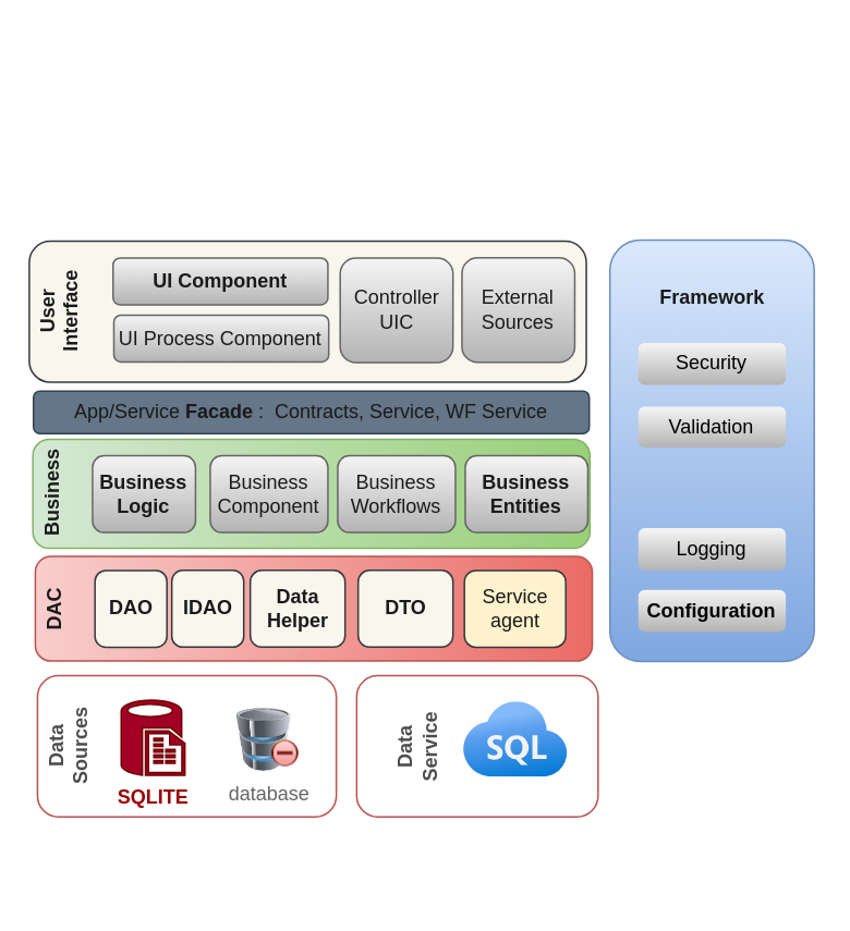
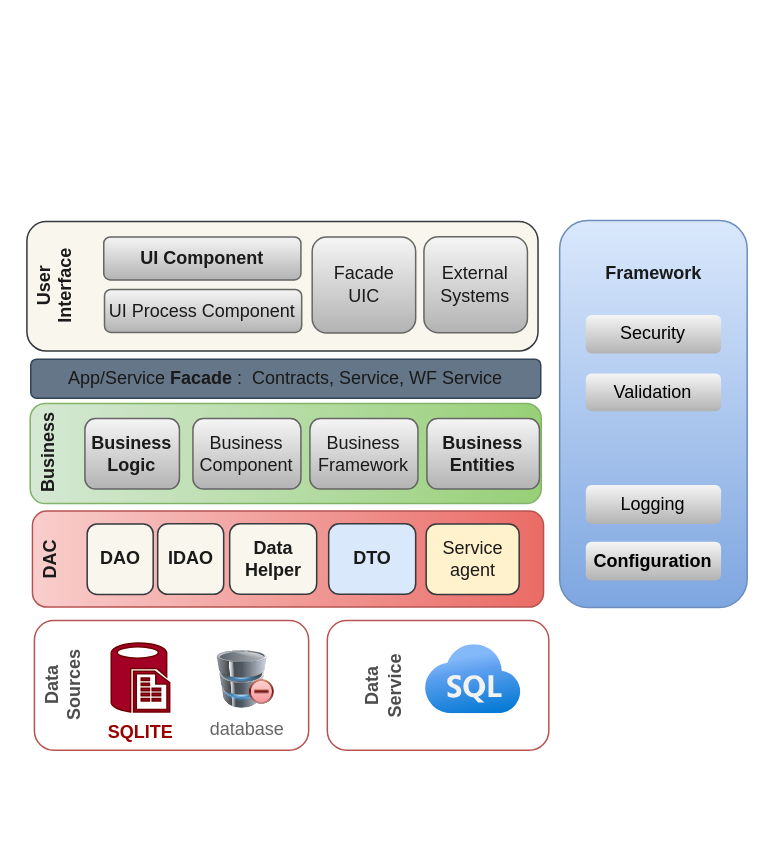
- <mxCell id="22" value="&lt;span style=&quot;color: rgb(26, 26, 26);&quot;&gt;Controller&lt;br&gt;UIC&lt;br&gt;&lt;/span&gt;" style="rounded=1;whiteSpace=wrap;html=1;fillColor=#f5f5f5;strokeColor=#666666;gradientColor=#b3b3b3;" vertex="1" parent="1"><mxGeometry x="207.62" y="157.49" width="69" height="64" as="geometry" /></mxCell>
+ <mxCell id="22" value="&lt;span style=&quot;color: rgb(26, 26, 26);&quot;&gt;Facade&lt;br&gt;UIC&lt;br&gt;&lt;/span&gt;" style="rounded=1;whiteSpace=wrap;html=1;fillColor=#f5f5f5;strokeColor=#666666;gradientColor=#b3b3b3;" vertex="1" parent="1"><mxGeometry x="207.62" y="157.49" width="69" height="64" as="geometry" /></mxCell>
- <mxCell id="23" value="&lt;span style=&quot;color: rgb(26, 26, 26);&quot;&gt;External&lt;br&gt;Sources&lt;br&gt;&lt;/span&gt;" style="rounded=1;whiteSpace=wrap;html=1;fillColor=#f5f5f5;strokeColor=#666666;gradientColor=#b3b3b3;" vertex="1" parent="1"><mxGeometry x="282.12" y="157.37" width="69" height="64" as="geometry" /></mxCell>
+ <mxCell id="23" value="&lt;span style=&quot;color: rgb(26, 26, 26);&quot;&gt;External&lt;br&gt;Systems&lt;br&gt;&lt;/span&gt;" style="rounded=1;whiteSpace=wrap;html=1;fillColor=#f5f5f5;strokeColor=#666666;gradientColor=#b3b3b3;" vertex="1" parent="1"><mxGeometry x="282.12" y="157.37" width="69" height="64" as="geometry" /></mxCell>
- <mxCell id="15" value="&lt;font color=&quot;#1a1a1a&quot;&gt;Business Workflows&lt;/font&gt;" style="rounded=1;whiteSpace=wrap;html=1;fillColor=#f5f5f5;strokeColor=#666666;gradientColor=#b3b3b3;" vertex="1" parent="1"><mxGeometry x="206.12" y="278.57" width="72" height="47" as="geometry" /></mxCell>
+ <mxCell id="15" value="&lt;font color=&quot;#1a1a1a&quot;&gt;Business Framework&lt;/font&gt;" style="rounded=1;whiteSpace=wrap;html=1;fillColor=#f5f5f5;strokeColor=#666666;gradientColor=#b3b3b3;" vertex="1" parent="1"><mxGeometry x="206.12" y="278.57" width="72" height="47" as="geometry" /></mxCell>
- <mxCell id="27" value="&lt;font color=&quot;#1a1a1a&quot;&gt;&lt;b&gt;DTO&lt;/b&gt;&lt;br&gt;&lt;/font&gt;" style="rounded=1;whiteSpace=wrap;html=1;fillColor=#f9f7ed;strokeColor=#36393d;" vertex="1" parent="1"><mxGeometry x="218.62" y="348.7" width="58" height="47" as="geometry" /></mxCell>
+ <mxCell id="27" value="&lt;font color=&quot;#1a1a1a&quot;&gt;&lt;b&gt;DTO&lt;/b&gt;&lt;br&gt;&lt;/font&gt;" style="rounded=1;whiteSpace=wrap;html=1;fillColor=#dae8fc;strokeColor=#36393d;" vertex="1" parent="1"><mxGeometry x="218.62" y="348.7" width="58" height="47" as="geometry" /></mxCell>
